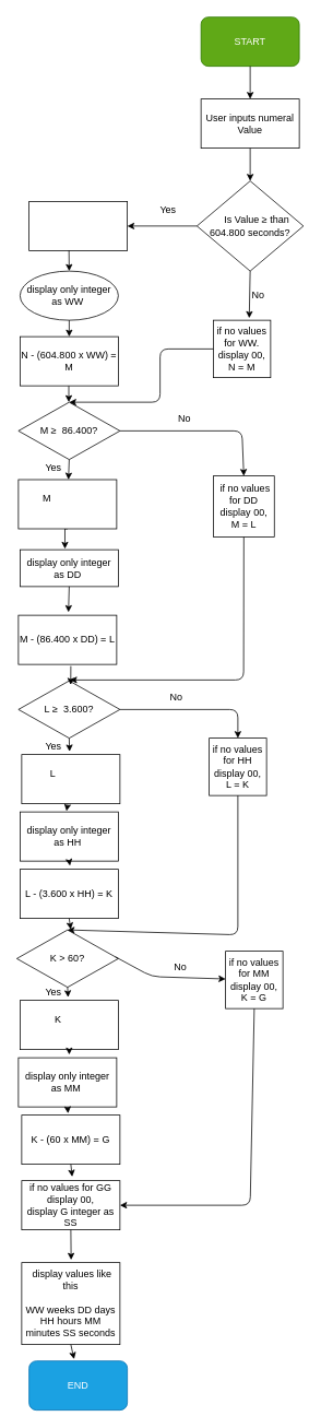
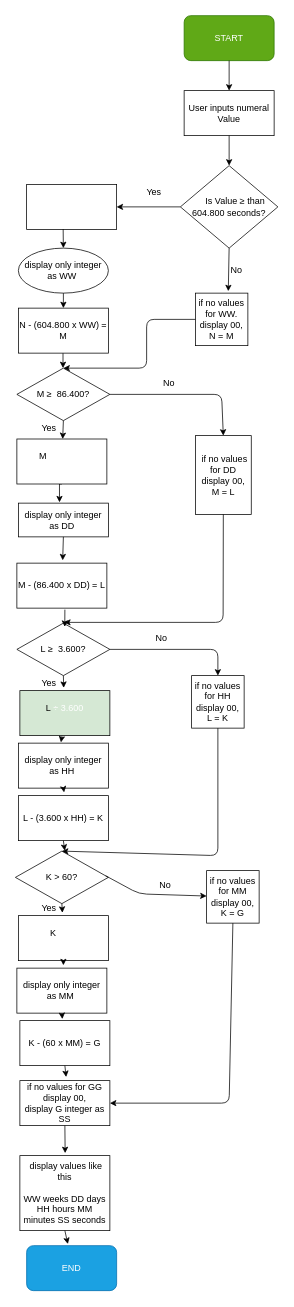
- <mxCell id="32" value="&amp;nbsp;if no values for DD display 00,&lt;br&gt;M = L" style="whiteSpace=wrap;html=1;aspect=fixed;" parent="1" vertex="1"><mxGeometry x="260" y="580" width="74.5" height="74.5" as="geometry" /></mxCell>
+ <mxCell id="32" value="&amp;nbsp;if no values for DD display 00,&lt;br&gt;M = L" style="whiteSpace=wrap;html=1;aspect=fixed;" parent="1" vertex="1"><mxGeometry x="260" y="580" width="74.5" height="105" as="geometry" /></mxCell>
- <mxCell id="21" value="&lt;font style=&quot;font-size: 12px&quot;&gt;L&amp;nbsp;&lt;span style=&quot;color: rgb(255 , 255 , 255)&quot;&gt;÷ 3.600&lt;/span&gt;&lt;br&gt;&amp;nbsp;&lt;/font&gt;" style="rounded=0;whiteSpace=wrap;html=1;" parent="1" vertex="1"><mxGeometry x="26" y="920" width="120" height="60" as="geometry" /></mxCell>
+ <mxCell id="21" value="&lt;font style=&quot;font-size: 12px&quot;&gt;L&amp;nbsp;&lt;span style=&quot;color: rgb(255 , 255 , 255)&quot;&gt;÷ 3.600&lt;/span&gt;&lt;br&gt;&amp;nbsp;&lt;/font&gt;" style="rounded=0;whiteSpace=wrap;html=1;fillColor=#d5e8d4;" parent="1" vertex="1"><mxGeometry x="26" y="920" width="120" height="60" as="geometry" /></mxCell>
